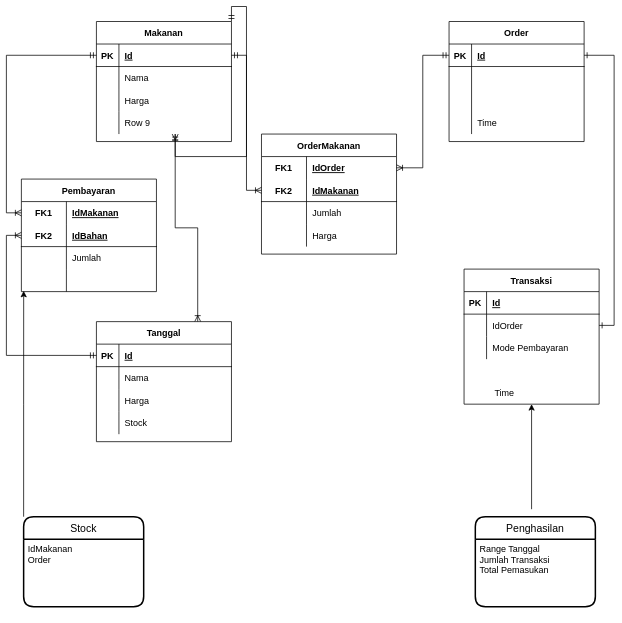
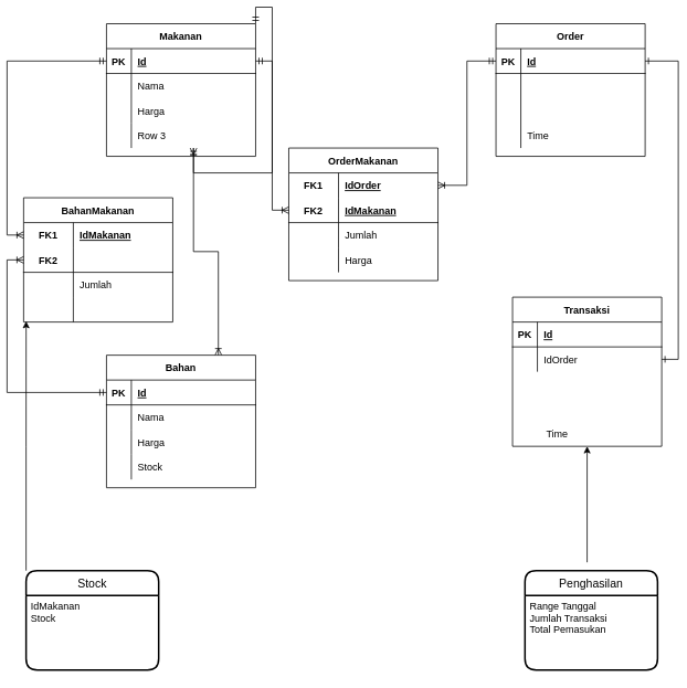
- <mxCell id="15" value="Row 9" style="shape=partialRectangle;connectable=0;fillColor=none;top=0;left=0;bottom=0;right=0;align=left;spacingLeft=6;overflow=hidden;" vertex="1" parent="13"><mxGeometry x="30" width="150" height="30" as="geometry" /></mxCell>
+ <mxCell id="15" value="Row 3" style="shape=partialRectangle;connectable=0;fillColor=none;top=0;left=0;bottom=0;right=0;align=left;spacingLeft=6;overflow=hidden;" vertex="1" parent="13"><mxGeometry x="30" width="150" height="30" as="geometry" /></mxCell>
- <mxCell id="54" value="Pembayaran" style="shape=table;startSize=30;container=1;collapsible=1;childLayout=tableLayout;fixedRows=1;rowLines=0;fontStyle=1;align=center;resizeLast=1;" vertex="1" parent="1"><mxGeometry x="20" y="230" width="180" height="150" as="geometry" /></mxCell>
+ <mxCell id="54" value="BahanMakanan" style="shape=table;startSize=30;container=1;collapsible=1;childLayout=tableLayout;fixedRows=1;rowLines=0;fontStyle=1;align=center;resizeLast=1;" vertex="1" parent="1"><mxGeometry x="20" y="230" width="180" height="150" as="geometry" /></mxCell>
- <mxCell id="83" value="IdBahan" style="shape=partialRectangle;connectable=0;fillColor=none;top=0;left=0;bottom=0;right=0;align=left;spacingLeft=6;fontStyle=5;overflow=hidden;" vertex="1" parent="1"><mxGeometry x="80" y="290" width="120" height="30" as="geometry" /></mxCell>
- <mxCell id="41" value="Tanggal" style="shape=table;startSize=30;container=1;collapsible=1;childLayout=tableLayout;fixedRows=1;rowLines=0;fontStyle=1;align=center;resizeLast=1;" vertex="1" parent="1"><mxGeometry x="120" y="420" width="180" height="160" as="geometry" /></mxCell>
+ <mxCell id="41" value="Bahan" style="shape=table;startSize=30;container=1;collapsible=1;childLayout=tableLayout;fixedRows=1;rowLines=0;fontStyle=1;align=center;resizeLast=1;" vertex="1" parent="1"><mxGeometry x="120" y="420" width="180" height="160" as="geometry" /></mxCell>
- <mxCell id="76" value="Mode Pembayaran" style="shape=partialRectangle;connectable=0;fillColor=none;top=0;left=0;bottom=0;right=0;align=left;spacingLeft=6;overflow=hidden;" vertex="1" parent="74"><mxGeometry x="30" width="150" height="30" as="geometry" /></mxCell>
- <mxCell id="89" value="IdMakanan&#10;Order" style="align=left;strokeColor=none;fillColor=none;spacingLeft=4;fontSize=12;verticalAlign=top;resizable=0;rotatable=0;part=1;" vertex="1" parent="88"><mxGeometry y="30" width="160" height="90" as="geometry" /></mxCell>
+ <mxCell id="89" value="IdMakanan&#10;Stock" style="align=left;strokeColor=none;fillColor=none;spacingLeft=4;fontSize=12;verticalAlign=top;resizable=0;rotatable=0;part=1;" vertex="1" parent="88"><mxGeometry y="30" width="160" height="90" as="geometry" /></mxCell>
